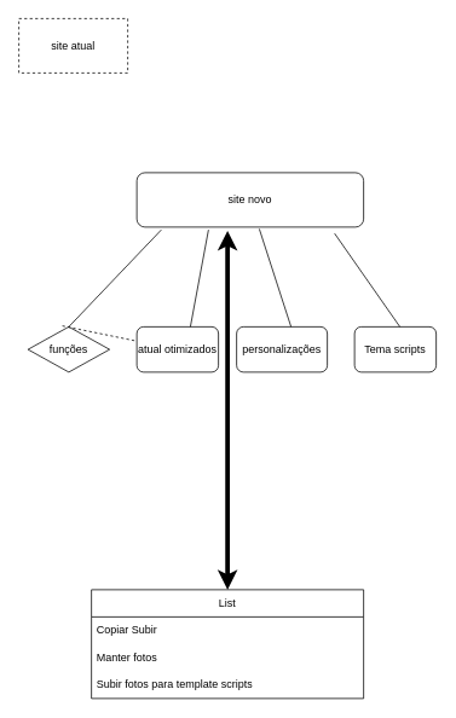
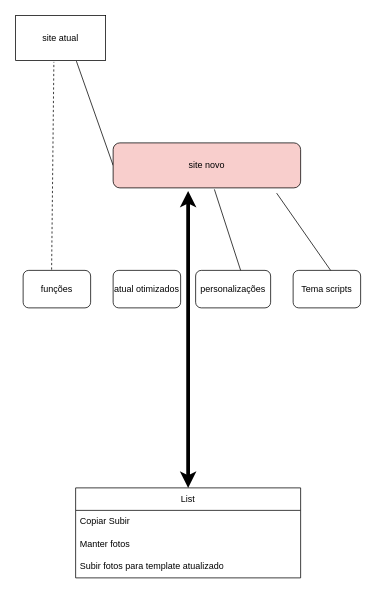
- <mxCell id="2" value="site atual" style="rounded=0;whiteSpace=wrap;html=1;dashed=1;" vertex="1" parent="1"><mxGeometry x="20" y="20" width="120" height="60" as="geometry" /></mxCell>
+ <mxCell id="2" value="site atual" style="rounded=0;whiteSpace=wrap;html=1;" vertex="1" parent="1"><mxGeometry x="20" y="20" width="120" height="60" as="geometry" /></mxCell>
+ <mxCell id="3" value="" style="endArrow=none;html=1;rounded=0;exitX=0.675;exitY=1.017;exitDx=0;exitDy=0;exitPerimeter=0;entryX=0;entryY=0.5;entryDx=0;entryDy=0;" edge="1" parent="1" source="2" target="4"><mxGeometry width="50" height="50" relative="1" as="geometry"><mxPoint x="110" y="90" as="sourcePoint" /><mxPoint x="130" y="220" as="targetPoint" /></mxGeometry></mxCell>
- <mxCell id="4" value="site novo" style="rounded=1;whiteSpace=wrap;html=1;" vertex="1" parent="1"><mxGeometry x="150" y="190" width="250" height="60" as="geometry" /></mxCell>
+ <mxCell id="4" value="site novo" style="rounded=1;whiteSpace=wrap;html=1;fillColor=#f8cecc;" vertex="1" parent="1"><mxGeometry x="150" y="190" width="250" height="60" as="geometry" /></mxCell>
- <mxCell id="9" value="" style="endArrow=none;html=1;rounded=0;exitX=0.5;exitY=0;exitDx=0;exitDy=0;entryX=0.108;entryY=1.05;entryDx=0;entryDy=0;entryPerimeter=0;" edge="1" parent="1" source="5" target="4"><mxGeometry width="50" height="50" relative="1" as="geometry"><mxPoint x="250" y="270" as="sourcePoint" /><mxPoint x="300" y="220" as="targetPoint" /><Array as="points" /></mxGeometry></mxCell>
- <mxCell id="10" value="" style="endArrow=none;html=1;rounded=0;exitX=0.316;exitY=1.05;exitDx=0;exitDy=0;exitPerimeter=0;entryX=0.656;entryY=0;entryDx=0;entryDy=0;entryPerimeter=0;" edge="1" parent="1" source="4" target="6"><mxGeometry width="50" height="50" relative="1" as="geometry"><mxPoint x="250" y="270" as="sourcePoint" /><mxPoint x="210" y="350" as="targetPoint" /><Array as="points" /></mxGeometry></mxCell>
- <mxCell id="13" value="" style="endArrow=none;dashed=1;html=1;rounded=0;exitX=0.422;exitY=-0.02;exitDx=0;exitDy=0;exitPerimeter=0;" edge="1" parent="1" source="5" target="6"><mxGeometry width="50" height="50" relative="1" as="geometry"><mxPoint x="250" y="270" as="sourcePoint" /><mxPoint x="300" y="220" as="targetPoint" /></mxGeometry></mxCell>
+ <mxCell id="13" value="" style="endArrow=none;dashed=1;html=1;rounded=0;entryX=0.425;entryY=1.033;entryDx=0;entryDy=0;entryPerimeter=0;exitX=0.422;exitY=-0.02;exitDx=0;exitDy=0;exitPerimeter=0;" edge="1" parent="1" source="5" target="2"><mxGeometry width="50" height="50" relative="1" as="geometry"><mxPoint x="250" y="270" as="sourcePoint" /><mxPoint x="300" y="220" as="targetPoint" /></mxGeometry></mxCell>
- <mxCell id="5" value="funções" style="rhombus;whiteSpace=wrap;html=1;" vertex="1" parent="1"><mxGeometry x="30" y="360" width="90" height="50" as="geometry" /></mxCell>
+ <mxCell id="5" value="funções" style="rounded=1;whiteSpace=wrap;html=1;" vertex="1" parent="1"><mxGeometry x="30" y="360" width="90" height="50" as="geometry" /></mxCell>
- <mxCell id="18" value="Subir fotos para template scripts&lt;br&gt;" style="text;strokeColor=none;fillColor=none;align=left;verticalAlign=middle;spacingLeft=4;spacingRight=4;overflow=hidden;points=[[0,0.5],[1,0.5]];portConstraint=eastwest;rotatable=0;whiteSpace=wrap;html=1;" vertex="1" parent="15"><mxGeometry y="90" width="300" height="30" as="geometry" /></mxCell>
+ <mxCell id="18" value="Subir fotos para template atualizado&lt;br&gt;" style="text;strokeColor=none;fillColor=none;align=left;verticalAlign=middle;spacingLeft=4;spacingRight=4;overflow=hidden;points=[[0,0.5],[1,0.5]];portConstraint=eastwest;rotatable=0;whiteSpace=wrap;html=1;" vertex="1" parent="15"><mxGeometry y="90" width="300" height="30" as="geometry" /></mxCell>
